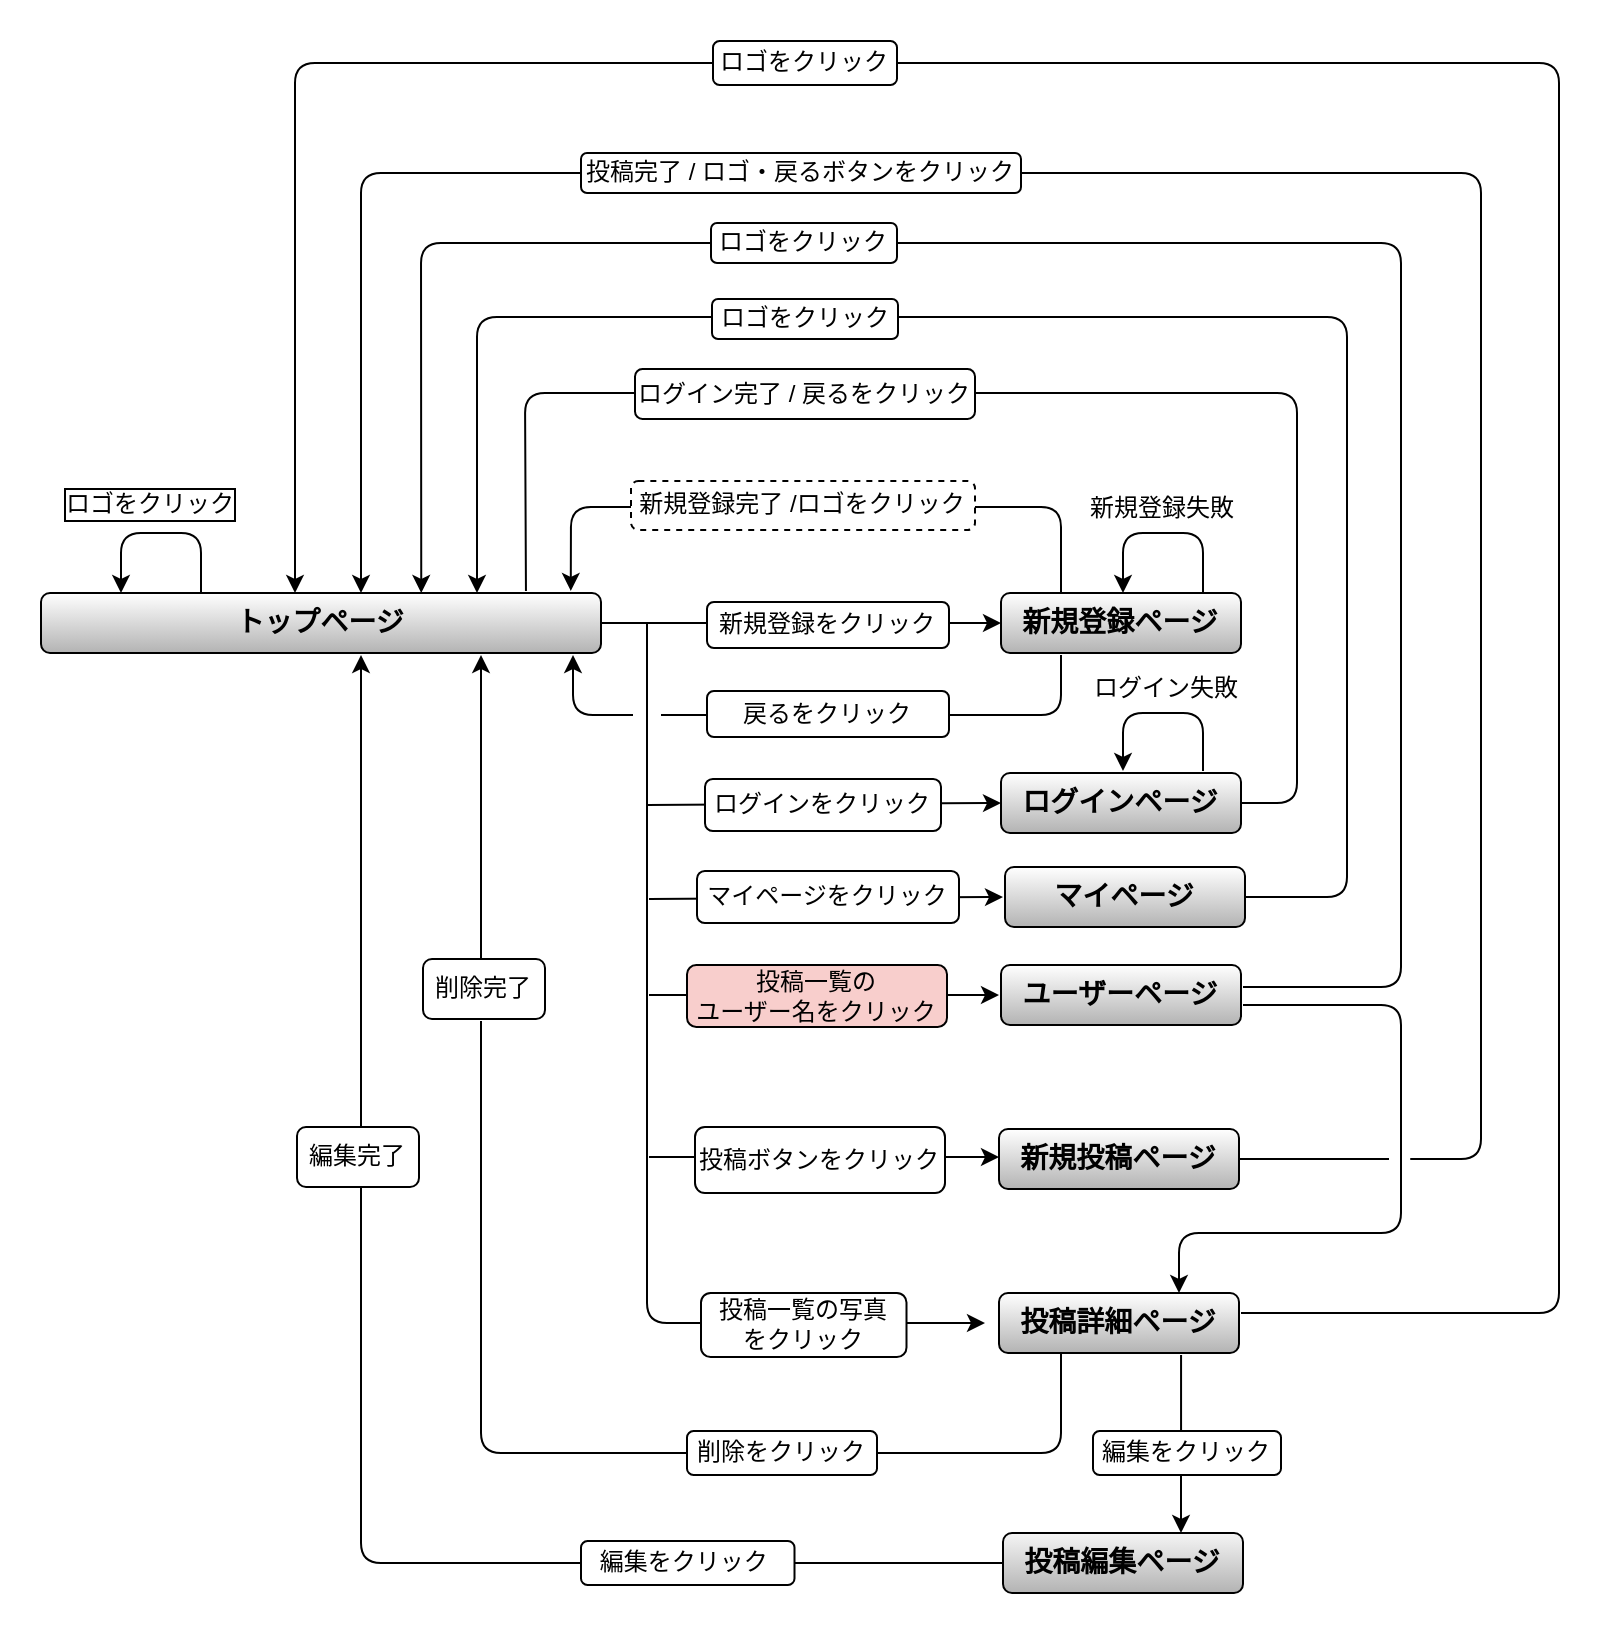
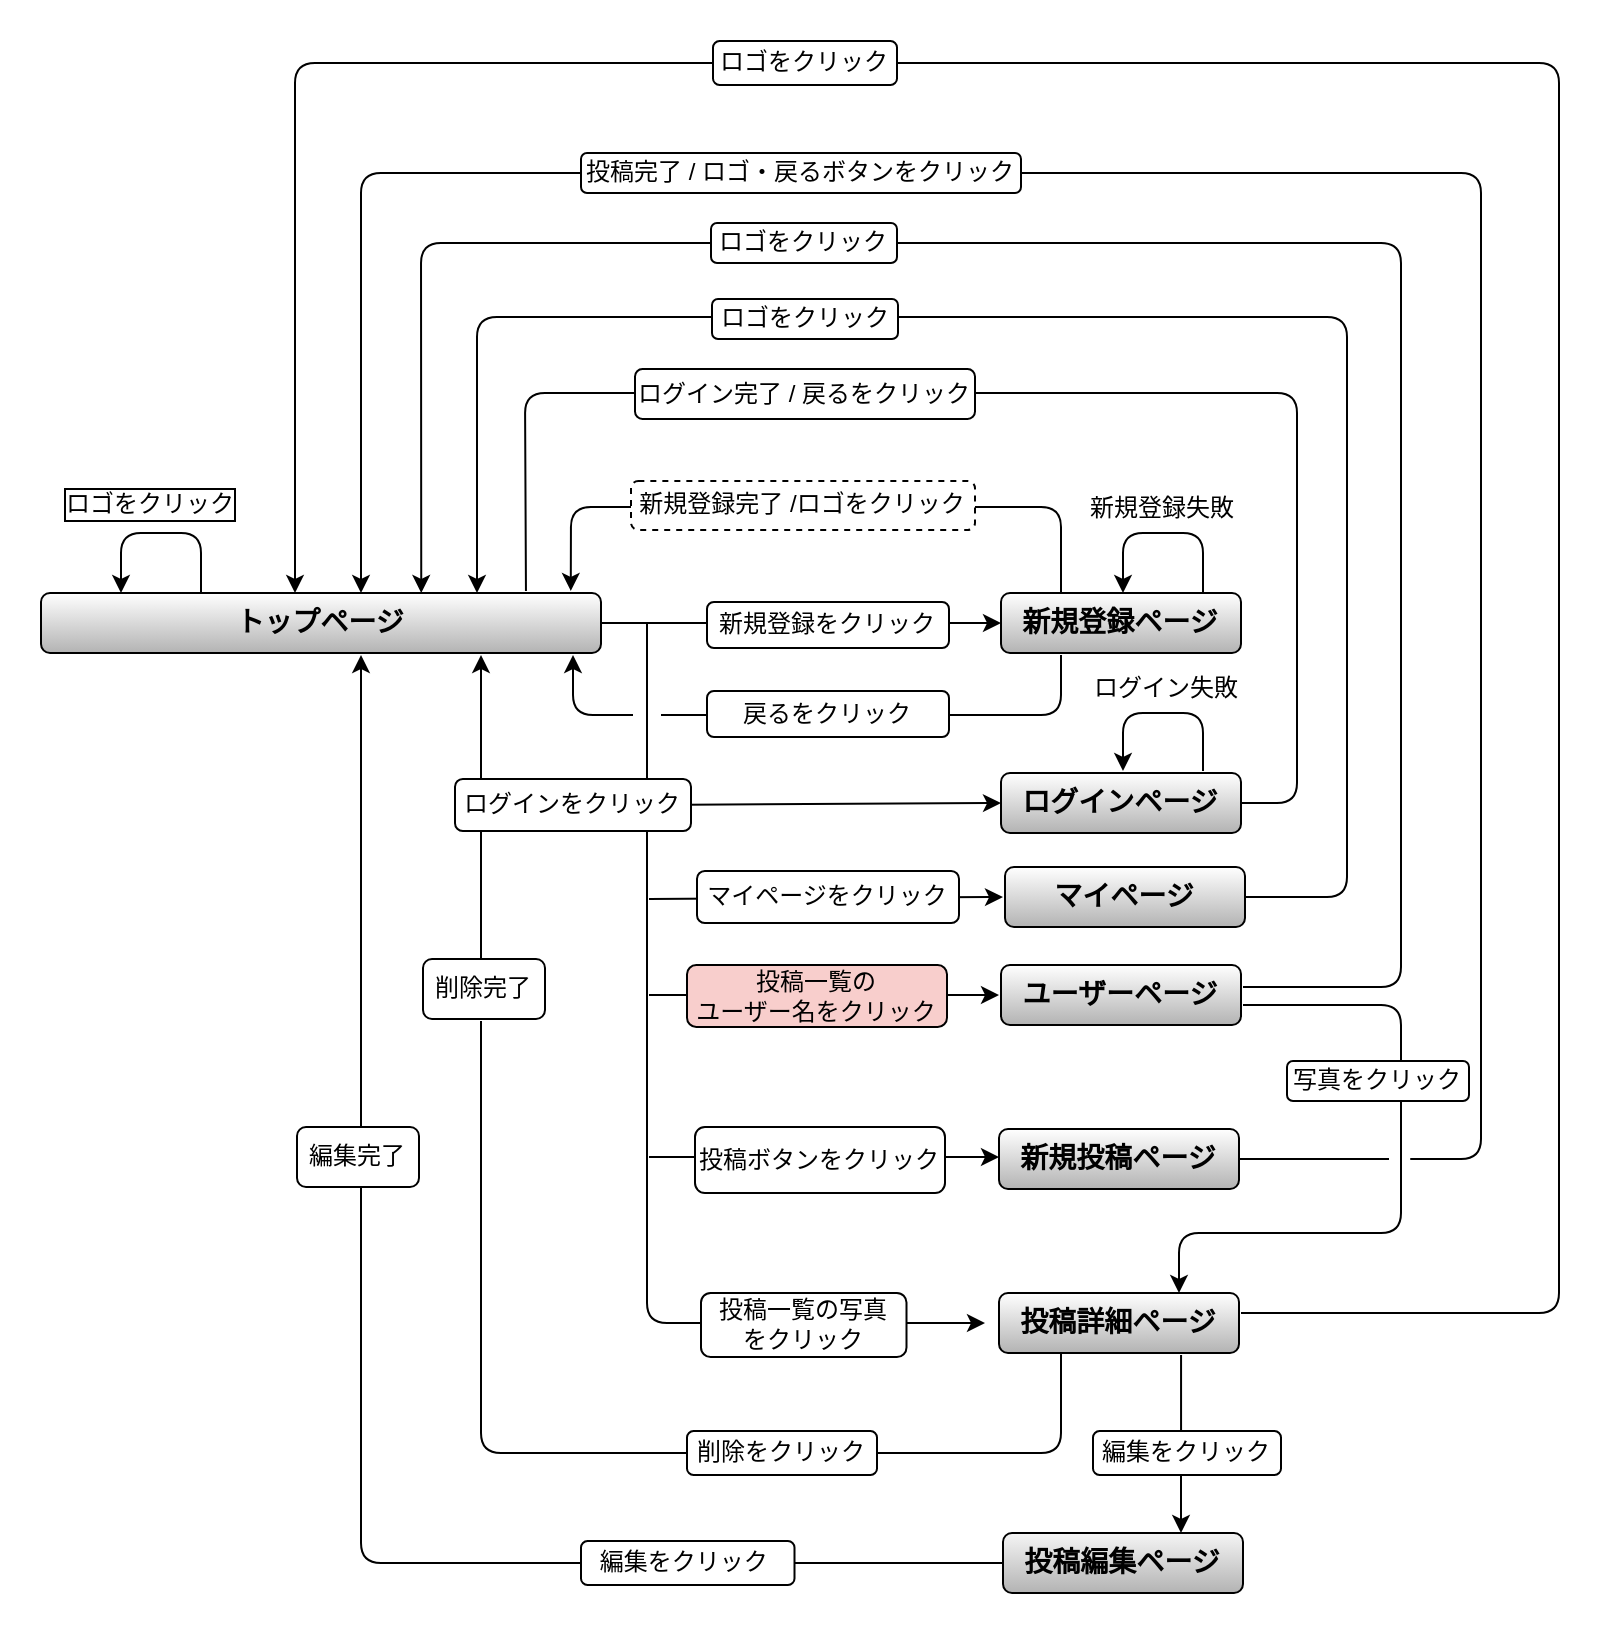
- <mxCell id="30" value="ログインをクリック" style="rounded=1;whiteSpace=wrap;html=1;strokeColor=#000000;fillColor=#FFFFFF;fontColor=#000000;labelBackgroundColor=#FFFFFF;" parent="1" vertex="1"><mxGeometry x="352" y="389" width="118" height="26" as="geometry" /></mxCell>
+ <mxCell id="30" value="ログインをクリック" style="rounded=1;whiteSpace=wrap;html=1;strokeColor=#000000;fillColor=#FFFFFF;fontColor=#000000;labelBackgroundColor=#FFFFFF;" parent="1" vertex="1"><mxGeometry x="227" y="389" width="118" height="26" as="geometry" /></mxCell>
+ <mxCell id="41" value="写真をクリック" style="rounded=1;whiteSpace=wrap;html=1;strokeColor=#000000;fillColor=#FFFFFF;fontColor=#000000;labelBackgroundColor=none;" parent="1" vertex="1"><mxGeometry x="643" y="530" width="91" height="20" as="geometry" /></mxCell>
